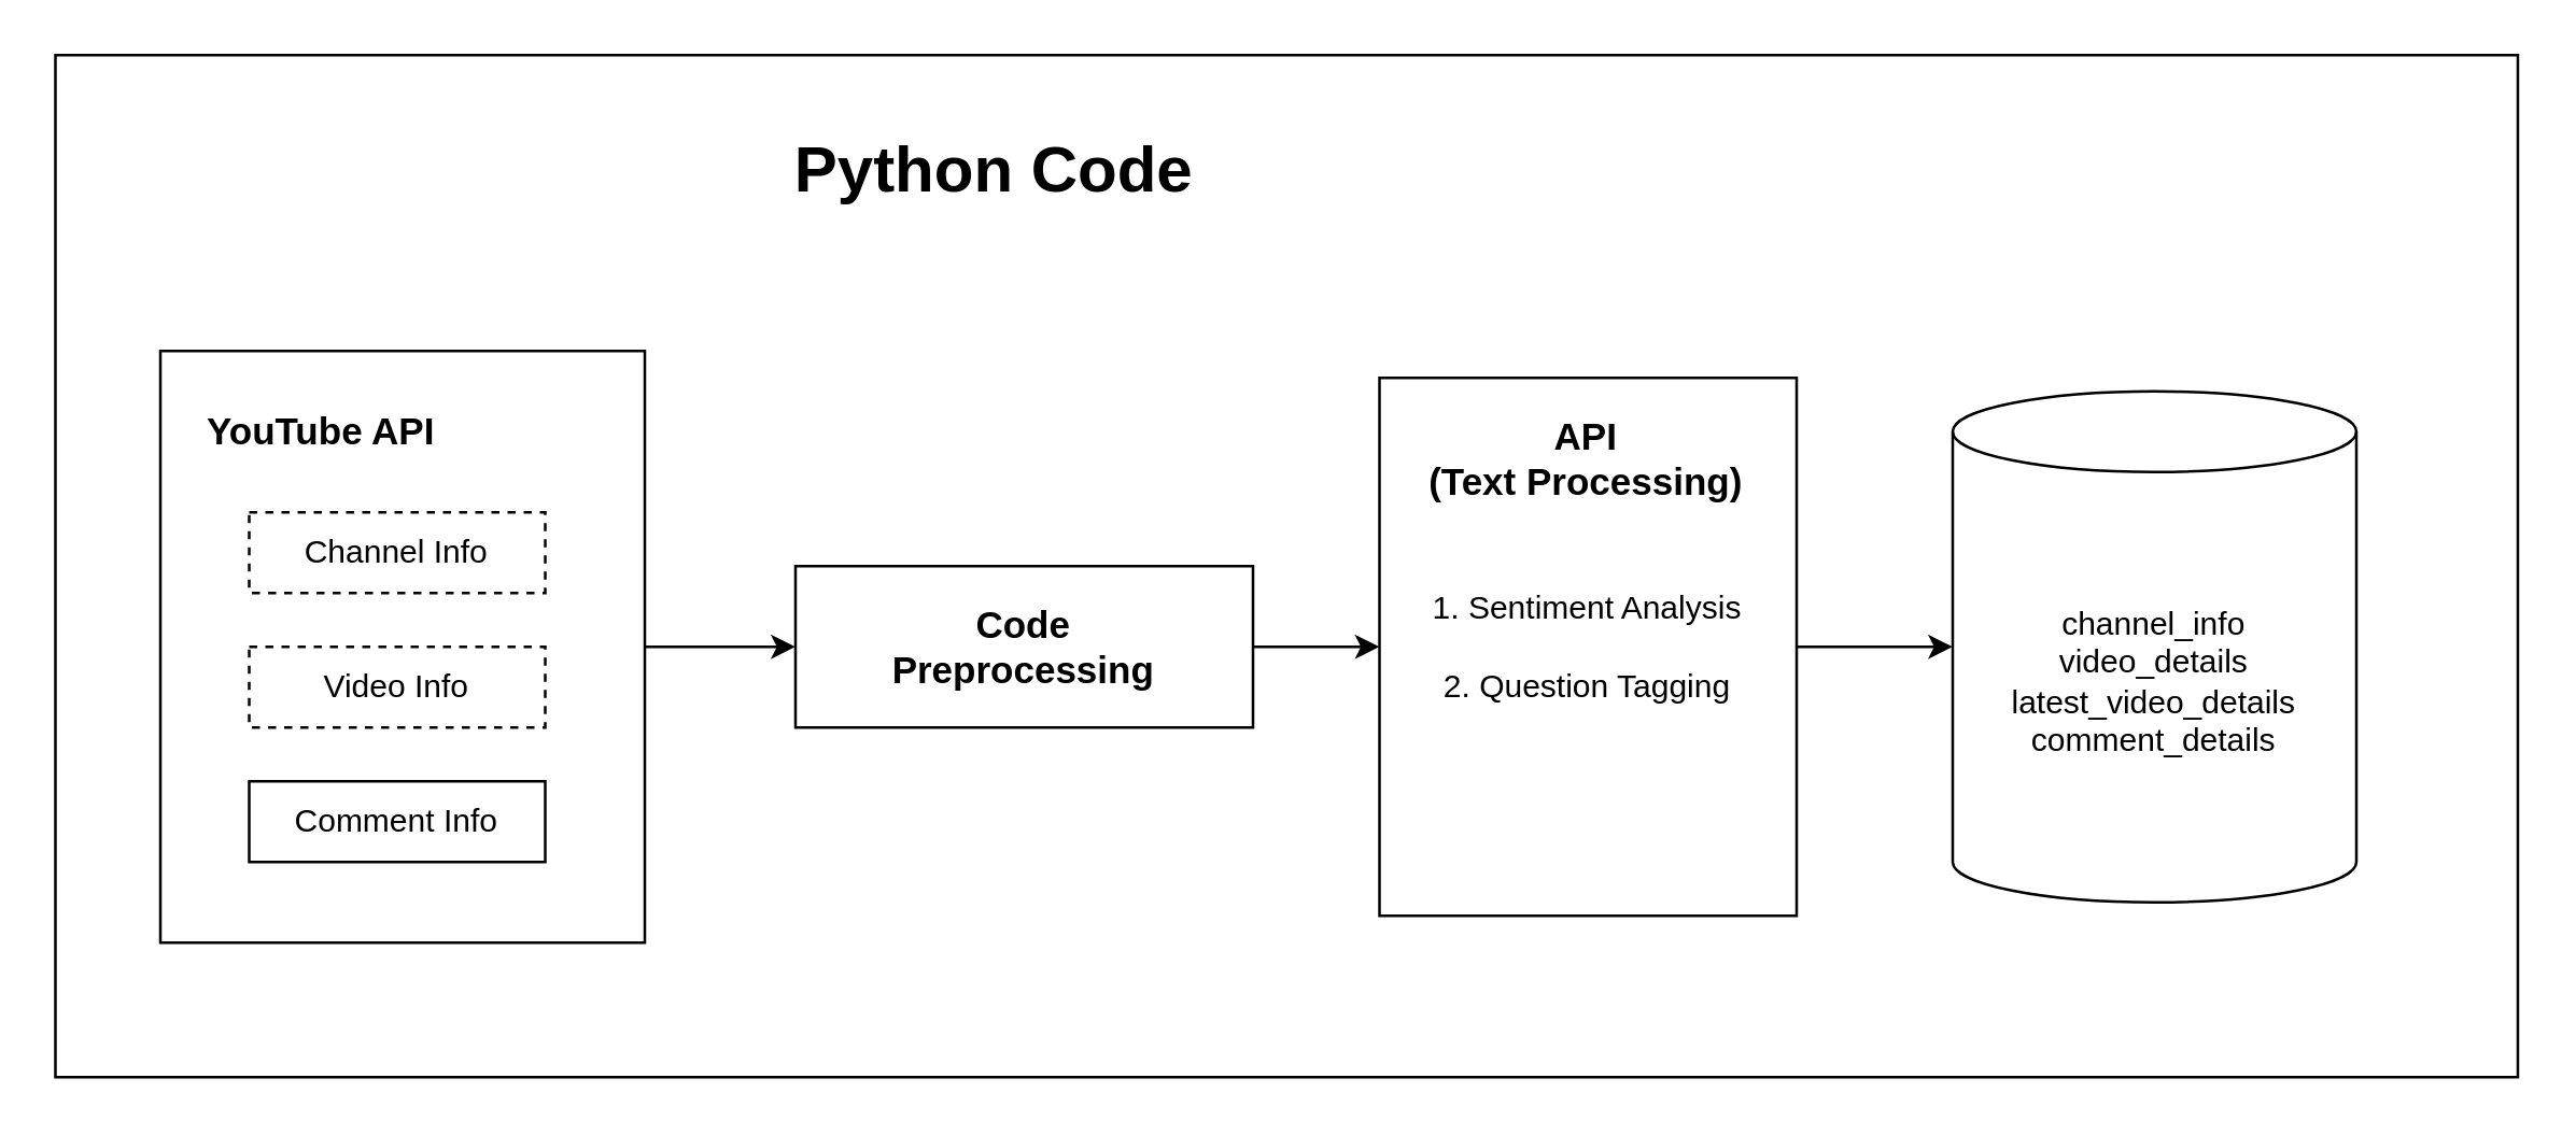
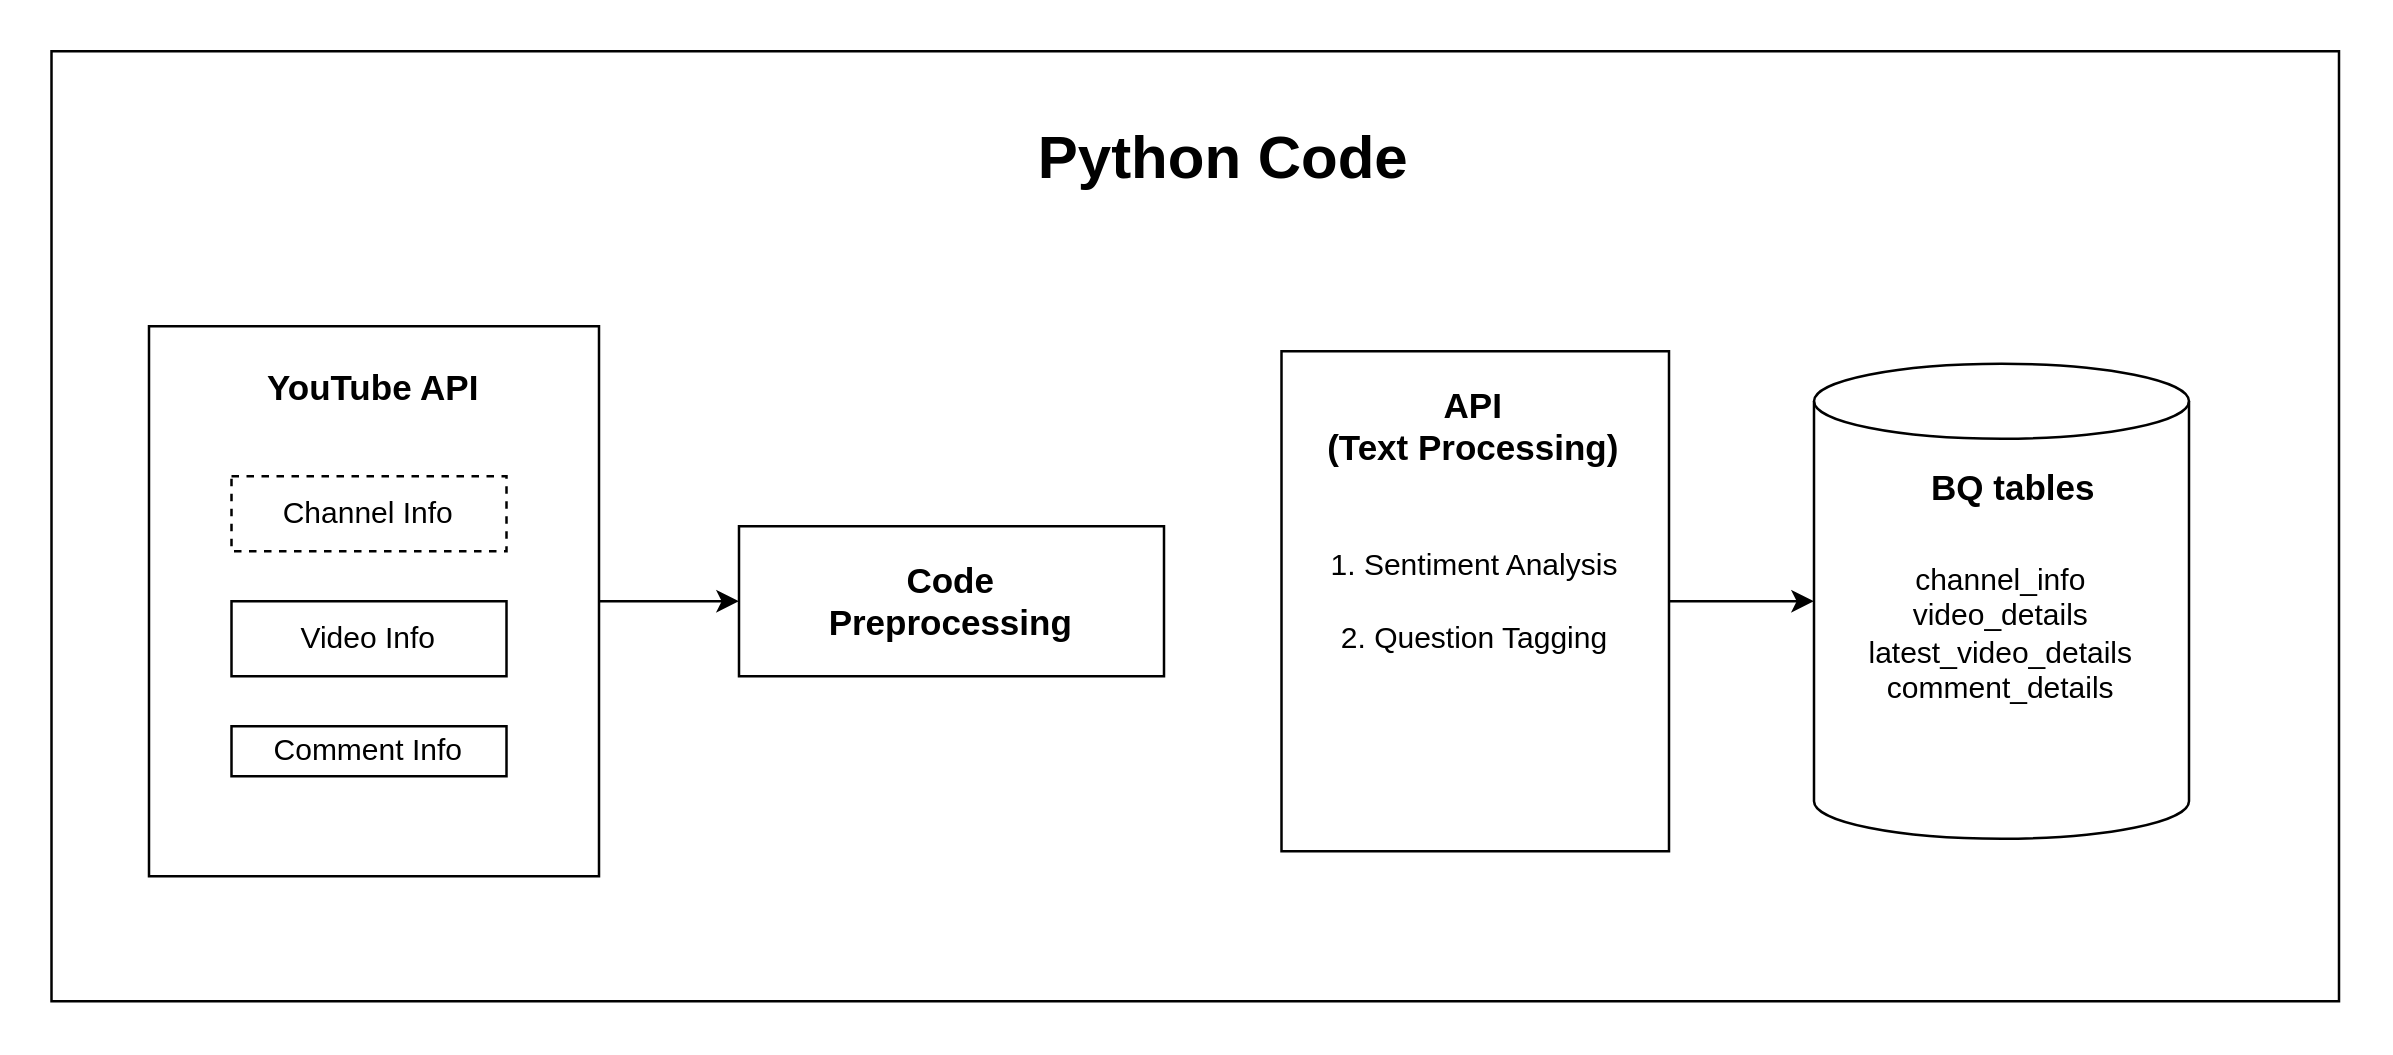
- <mxCell id="5" value="&lt;h1&gt;Python Code&lt;/h1&gt;" style="text;html=1;strokeColor=none;fillColor=none;spacing=5;spacingTop=-20;whiteSpace=wrap;overflow=hidden;rounded=0;align=center;" vertex="1" parent="1"><mxGeometry x="209" y="43" width="320" height="40" as="geometry" /></mxCell>
+ <mxCell id="5" value="&lt;h1&gt;Python Code&lt;/h1&gt;" style="text;html=1;strokeColor=none;fillColor=none;spacing=5;spacingTop=-20;whiteSpace=wrap;overflow=hidden;rounded=0;align=center;" vertex="1" parent="1"><mxGeometry x="329" y="43" width="320" height="40" as="geometry" /></mxCell>
- <mxCell id="6" value="YouTube API" style="text;html=1;strokeColor=none;fillColor=none;align=center;verticalAlign=middle;whiteSpace=wrap;rounded=0;fontSize=14;fontStyle=1" vertex="1" parent="1"><mxGeometry x="69" y="145" width="100" height="30" as="geometry" /></mxCell>
+ <mxCell id="6" value="YouTube API" style="text;html=1;strokeColor=none;fillColor=none;align=center;verticalAlign=middle;whiteSpace=wrap;rounded=0;fontSize=14;fontStyle=1" vertex="1" parent="1"><mxGeometry x="99" y="140" width="100" height="30" as="geometry" /></mxCell>
+ <mxCell id="16" value="BQ tables" style="text;html=1;strokeColor=none;fillColor=none;align=center;verticalAlign=middle;whiteSpace=wrap;rounded=0;fontSize=14;fontStyle=1" vertex="1" parent="1"><mxGeometry x="755" y="180" width="100" height="30" as="geometry" /></mxCell>
- <mxCell id="10" style="edgeStyle=orthogonalEdgeStyle;rounded=0;orthogonalLoop=1;jettySize=auto;html=1;exitX=1;exitY=0.5;exitDx=0;exitDy=0;entryX=0;entryY=0.5;entryDx=0;entryDy=0;" edge="1" parent="1" source="11" target="13"><mxGeometry relative="1" as="geometry" /></mxCell>
- <mxCell id="8" value="Video Info" style="rounded=0;whiteSpace=wrap;html=1;dashed=1;" vertex="1" parent="1"><mxGeometry x="92" y="240" width="110" height="30" as="geometry" /></mxCell>
+ <mxCell id="8" value="Video Info" style="rounded=0;whiteSpace=wrap;html=1;" vertex="1" parent="1"><mxGeometry x="92" y="240" width="110" height="30" as="geometry" /></mxCell>
- <mxCell id="9" value="Comment Info" style="rounded=0;whiteSpace=wrap;html=1;" vertex="1" parent="1"><mxGeometry x="92" y="290" width="110" height="30" as="geometry" /></mxCell>
+ <mxCell id="9" value="Comment Info" style="rounded=0;whiteSpace=wrap;html=1;" vertex="1" parent="1"><mxGeometry x="92" y="290" width="110" height="20" as="geometry" /></mxCell>
